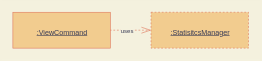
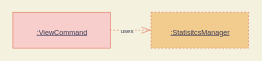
- <mxCell id="4" value="&lt;font face=&quot;Helvetica&quot; style=&quot;font-size: 12px&quot;&gt;&lt;u&gt;:ViewCommand&lt;/u&gt;&lt;/font&gt;" style="html=1;sketch=0;hachureGap=4;pointerEvents=0;fontFamily=Architects Daughter;fontSource=https%3A%2F%2Ffonts.googleapis.com%2Fcss%3Ffamily%3DArchitects%2BDaughter;fontSize=20;fillColor=#F2CC8F;strokeColor=#E07A5F;fontColor=#393C56;" vertex="1" parent="1"><mxGeometry x="20" y="20" width="163" height="60" as="geometry" /></mxCell>
+ <mxCell id="4" value="&lt;font face=&quot;Helvetica&quot; style=&quot;font-size: 12px&quot;&gt;&lt;u&gt;:ViewCommand&lt;/u&gt;&lt;/font&gt;" style="html=1;sketch=0;hachureGap=4;pointerEvents=0;fontFamily=Architects Daughter;fontSource=https%3A%2F%2Ffonts.googleapis.com%2Fcss%3Ffamily%3DArchitects%2BDaughter;fontSize=20;fillColor=#f8cecc;strokeColor=#E07A5F;fontColor=#393C56;" vertex="1" parent="1"><mxGeometry x="20" y="20" width="163" height="60" as="geometry" /></mxCell>
